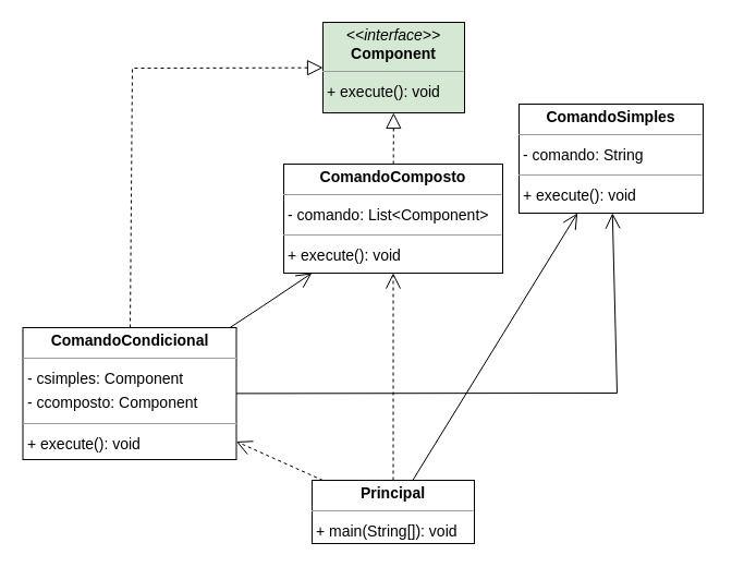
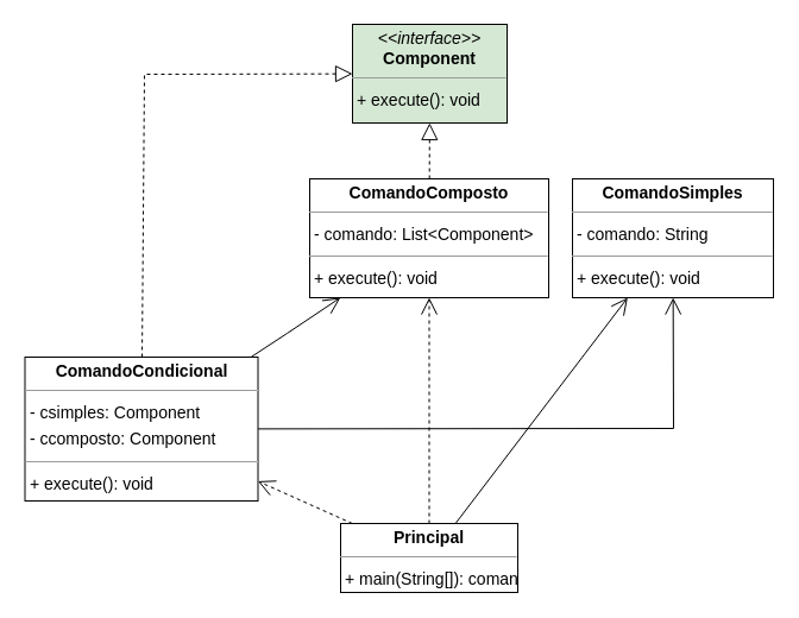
- <mxCell id="4" value="&lt;p style=&quot;margin:0px;margin-top:4px;text-align:center;&quot;&gt;&lt;b&gt;ComandoSimples&lt;/b&gt;&lt;/p&gt;&lt;hr size=&quot;1&quot;/&gt;&lt;p style=&quot;margin:0 0 0 4px;line-height:1.6;&quot;&gt;- comando: String&lt;/p&gt;&lt;hr size=&quot;1&quot;/&gt;&lt;p style=&quot;margin:0 0 0 4px;line-height:1.6;&quot;&gt;+ execute(): void&lt;/p&gt;" style="verticalAlign=top;align=left;overflow=fill;fontSize=14;fontFamily=Helvetica;html=1;rounded=0;shadow=0;comic=0;labelBackgroundColor=none;strokeWidth=1;" parent="1" vertex="1"><mxGeometry x="476" y="95" width="169" height="100" as="geometry" /></mxCell>
+ <mxCell id="4" value="&lt;p style=&quot;margin:0px;margin-top:4px;text-align:center;&quot;&gt;&lt;b&gt;ComandoSimples&lt;/b&gt;&lt;/p&gt;&lt;hr size=&quot;1&quot;/&gt;&lt;p style=&quot;margin:0 0 0 4px;line-height:1.6;&quot;&gt;- comando: String&lt;/p&gt;&lt;hr size=&quot;1&quot;/&gt;&lt;p style=&quot;margin:0 0 0 4px;line-height:1.6;&quot;&gt;+ execute(): void&lt;/p&gt;" style="verticalAlign=top;align=left;overflow=fill;fontSize=14;fontFamily=Helvetica;html=1;rounded=0;shadow=0;comic=0;labelBackgroundColor=none;strokeWidth=1;" parent="1" vertex="1"><mxGeometry x="481" y="150" width="169" height="100" as="geometry" /></mxCell>
- <mxCell id="6" value="&lt;p style=&quot;margin:0px;margin-top:4px;text-align:center;&quot;&gt;&lt;b&gt;Principal&lt;/b&gt;&lt;/p&gt;&lt;hr size=&quot;1&quot;/&gt;&lt;p style=&quot;margin:0 0 0 4px;line-height:1.6;&quot;&gt;+ main(String[]): void&lt;/p&gt;" style="verticalAlign=top;align=left;overflow=fill;fontSize=14;fontFamily=Helvetica;html=1;rounded=0;shadow=0;comic=0;labelBackgroundColor=none;strokeWidth=1;" parent="1" vertex="1"><mxGeometry x="286" y="440" width="149" height="58" as="geometry" /></mxCell>
+ <mxCell id="6" value="&lt;p style=&quot;margin:0px;margin-top:4px;text-align:center;&quot;&gt;&lt;b&gt;Principal&lt;/b&gt;&lt;/p&gt;&lt;hr size=&quot;1&quot;/&gt;&lt;p style=&quot;margin:0 0 0 4px;line-height:1.6;&quot;&gt;+ main(String[]): comando&lt;/p&gt;" style="verticalAlign=top;align=left;overflow=fill;fontSize=14;fontFamily=Helvetica;html=1;rounded=0;shadow=0;comic=0;labelBackgroundColor=none;strokeWidth=1;" parent="1" vertex="1"><mxGeometry x="286" y="440" width="149" height="58" as="geometry" /></mxCell>
